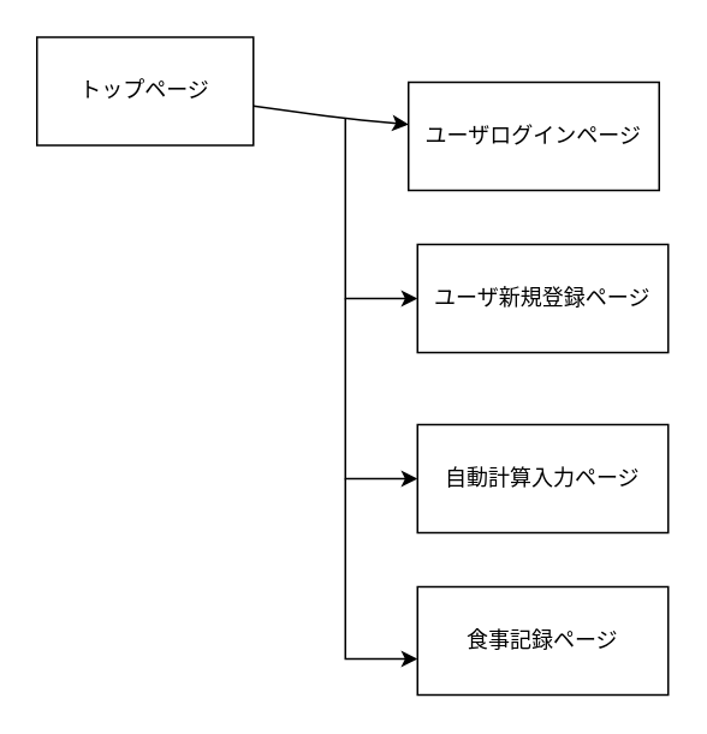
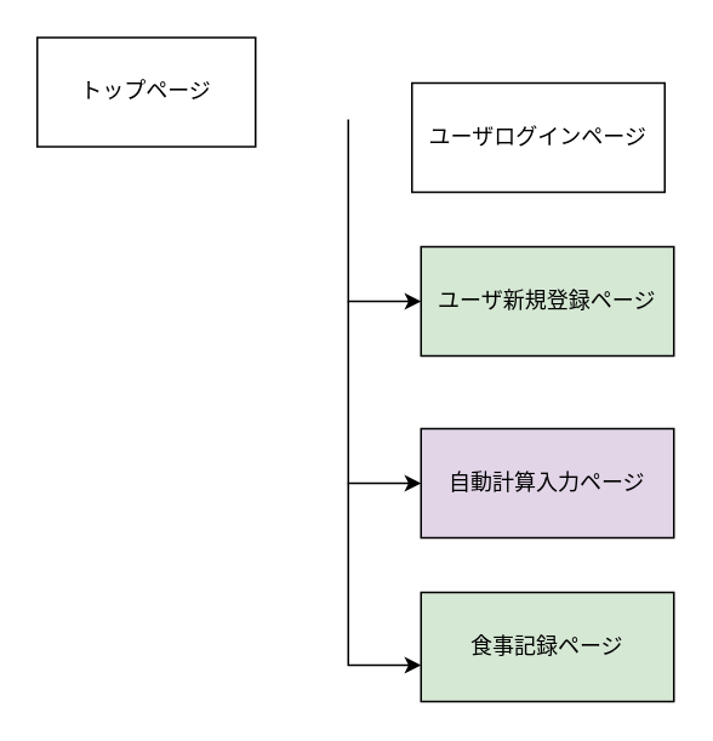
- <mxCell id="2" style="edgeStyle=none;html=1;" edge="1" parent="1" source="3" target="4"><mxGeometry relative="1" as="geometry"><mxPoint x="240" y="65" as="targetPoint" /><Array as="points"><mxPoint x="190" y="65" /></Array></mxGeometry></mxCell>
- <mxCell id="5" value="ユーザ新規登録ページ" style="rounded=0;whiteSpace=wrap;html=1;" vertex="1" parent="1"><mxGeometry x="231" y="135" width="139" height="60" as="geometry" /></mxCell>
+ <mxCell id="5" value="ユーザ新規登録ページ" style="rounded=0;whiteSpace=wrap;html=1;fillColor=#d5e8d4;" vertex="1" parent="1"><mxGeometry x="231" y="135" width="139" height="60" as="geometry" /></mxCell>
- <mxCell id="6" value="自動計算入力ページ" style="rounded=0;whiteSpace=wrap;html=1;" vertex="1" parent="1"><mxGeometry x="231" y="235" width="139" height="60" as="geometry" /></mxCell>
+ <mxCell id="6" value="自動計算入力ページ" style="rounded=0;whiteSpace=wrap;html=1;fillColor=#e1d5e7;" vertex="1" parent="1"><mxGeometry x="231" y="235" width="139" height="60" as="geometry" /></mxCell>
- <mxCell id="7" value="食事記録ページ" style="rounded=0;whiteSpace=wrap;html=1;" vertex="1" parent="1"><mxGeometry x="231" y="325" width="139" height="60" as="geometry" /></mxCell>
+ <mxCell id="7" value="食事記録ページ" style="rounded=0;whiteSpace=wrap;html=1;fillColor=#d5e8d4;" vertex="1" parent="1"><mxGeometry x="231" y="325" width="139" height="60" as="geometry" /></mxCell>
